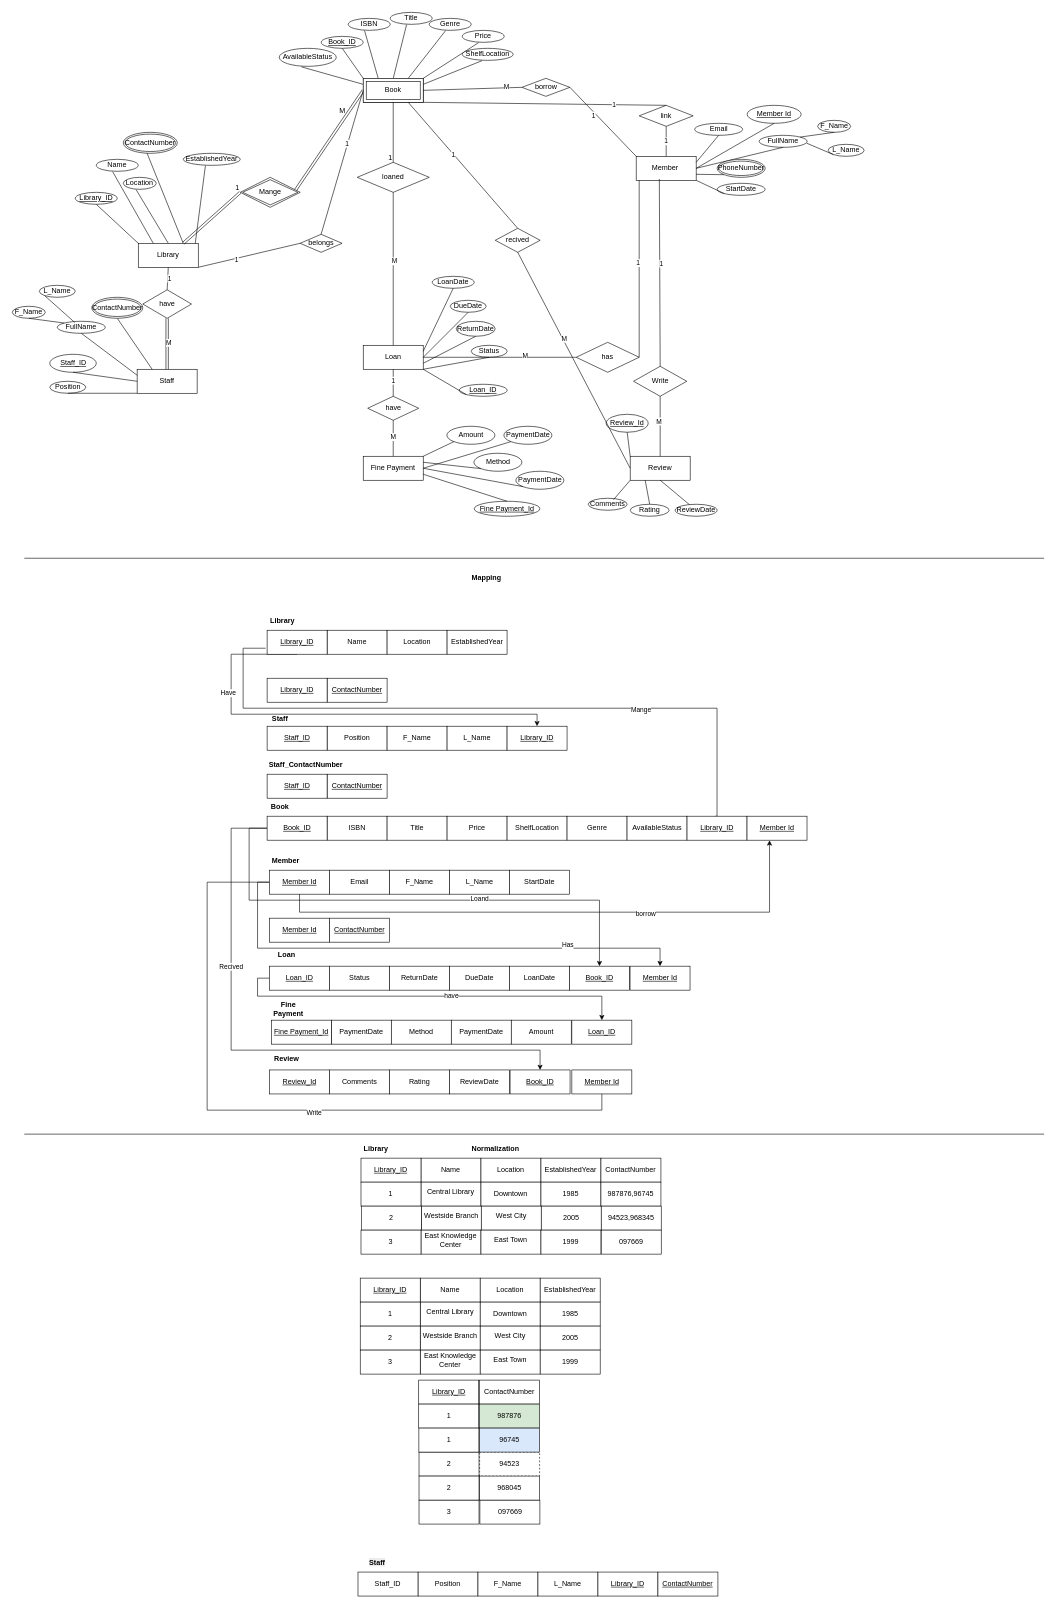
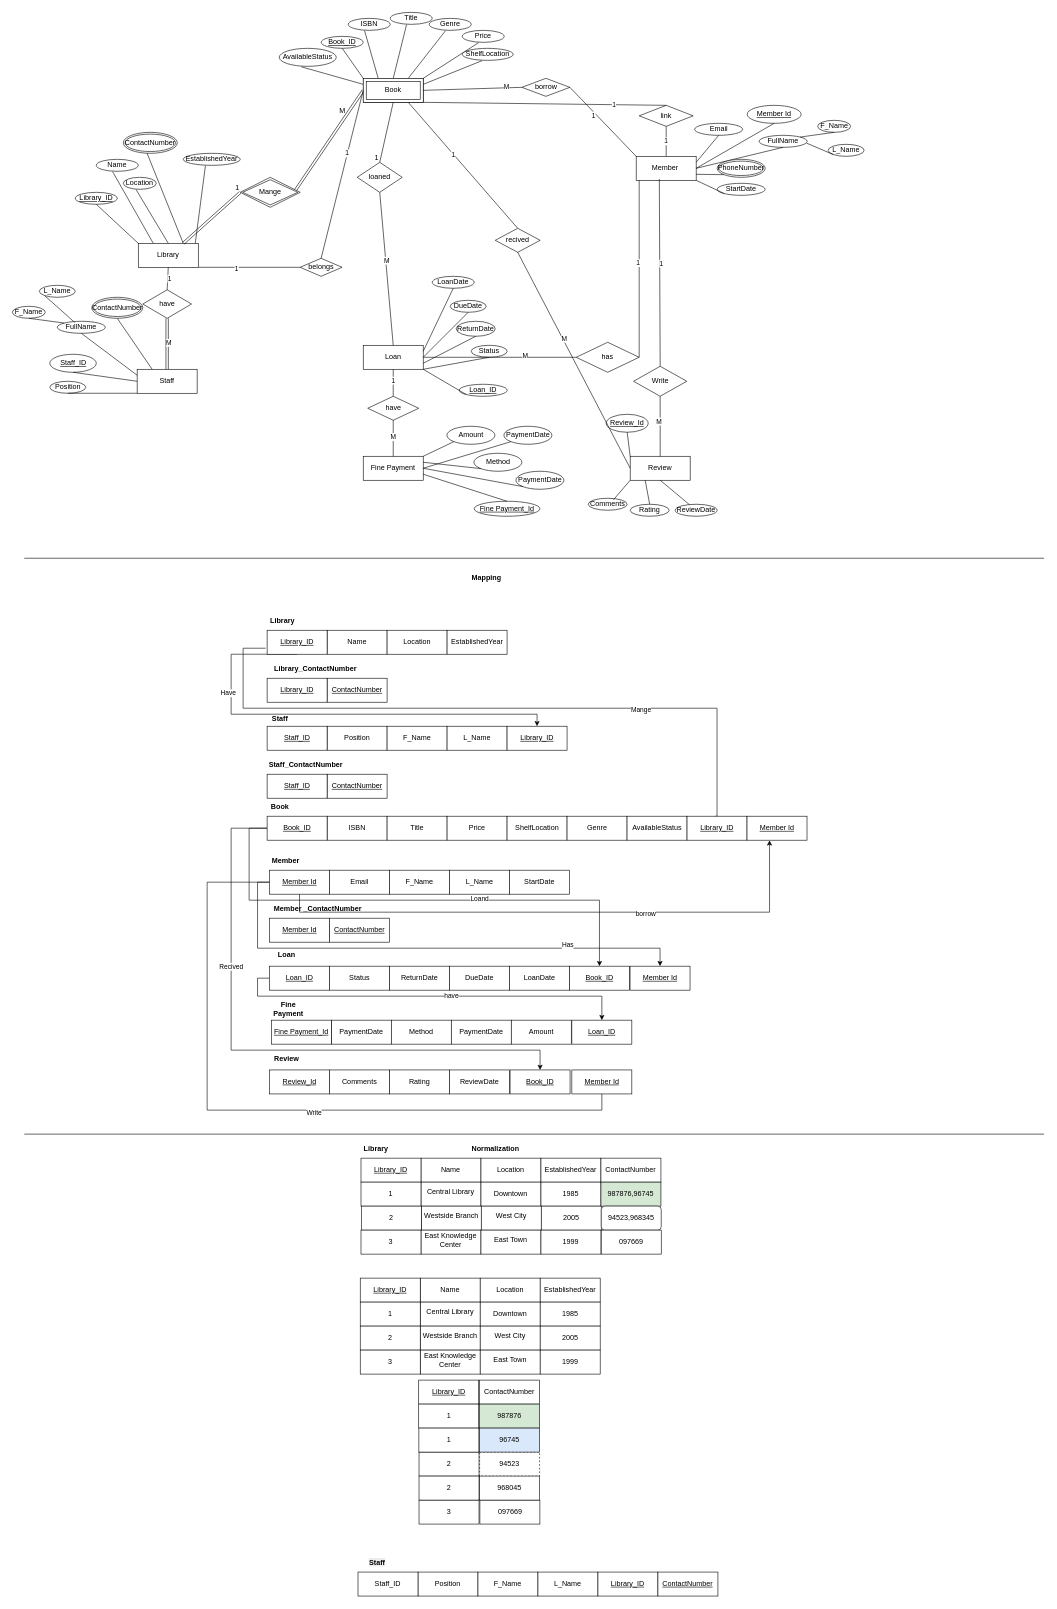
- <mxCell id="95" value="loaned" style="shape=rhombus;perimeter=rhombusPerimeter;whiteSpace=wrap;html=1;align=center;" vertex="1" parent="1"><mxGeometry x="595" y="270" width="120" height="50" as="geometry" /></mxCell>
+ <mxCell id="95" value="loaned" style="shape=rhombus;perimeter=rhombusPerimeter;whiteSpace=wrap;html=1;align=center;" vertex="1" parent="1"><mxGeometry x="595" y="270" width="75" height="50" as="geometry" /></mxCell>
- <mxCell id="120" value="belongs" style="shape=rhombus;perimeter=rhombusPerimeter;whiteSpace=wrap;html=1;align=center;" vertex="1" parent="1"><mxGeometry x="499.77" y="390" width="70" height="30" as="geometry" /></mxCell>
+ <mxCell id="120" value="belongs" style="shape=rhombus;perimeter=rhombusPerimeter;whiteSpace=wrap;html=1;align=center;" vertex="1" parent="1"><mxGeometry x="499.77" y="430" width="70" height="30" as="geometry" /></mxCell>
+ <mxCell id="143" value="&lt;b&gt;&lt;span style=&quot;text-wrap-mode: wrap;&quot;&gt;Library_&lt;/span&gt;&lt;span style=&quot;text-wrap-mode: wrap;&quot;&gt;ContactNumber&lt;/span&gt;&lt;/b&gt;" style="text;html=1;align=center;verticalAlign=middle;resizable=0;points=[];autosize=1;strokeColor=none;fillColor=none;" vertex="1" parent="1"><mxGeometry x="444.77" y="1100" width="160" height="30" as="geometry" /></mxCell>
+ <mxCell id="180" value="&lt;b&gt;&lt;span style=&quot;text-wrap-mode: wrap;&quot;&gt;Member&amp;nbsp;&lt;/span&gt;&lt;span style=&quot;text-wrap-mode: wrap;&quot;&gt;_&lt;/span&gt;&lt;span style=&quot;text-wrap-mode: wrap;&quot;&gt;ContactNumber&lt;/span&gt;&lt;/b&gt;" style="text;html=1;align=center;verticalAlign=middle;resizable=0;points=[];autosize=1;strokeColor=none;fillColor=none;" vertex="1" parent="1"><mxGeometry x="443.77" y="1500" width="170" height="30" as="geometry" /></mxCell>
- <mxCell id="233" value="987876,96745" style="whiteSpace=wrap;html=1;align=center;" vertex="1" parent="1"><mxGeometry x="1001.27" y="1970" width="100" height="40" as="geometry" /></mxCell>
+ <mxCell id="233" value="987876,96745" style="whiteSpace=wrap;html=1;align=center;fillColor=#d5e8d4;" vertex="1" parent="1"><mxGeometry x="1001.27" y="1970" width="100" height="40" as="geometry" /></mxCell>
- <mxCell id="234" value="94523,968345" style="whiteSpace=wrap;html=1;align=center;" vertex="1" parent="1"><mxGeometry x="1001.77" y="2010" width="100" height="40" as="geometry" /></mxCell>
+ <mxCell id="234" value="94523,968345" style="whiteSpace=wrap;html=1;align=center;rounded=1;" vertex="1" parent="1"><mxGeometry x="1001.77" y="2010" width="100" height="40" as="geometry" /></mxCell>
